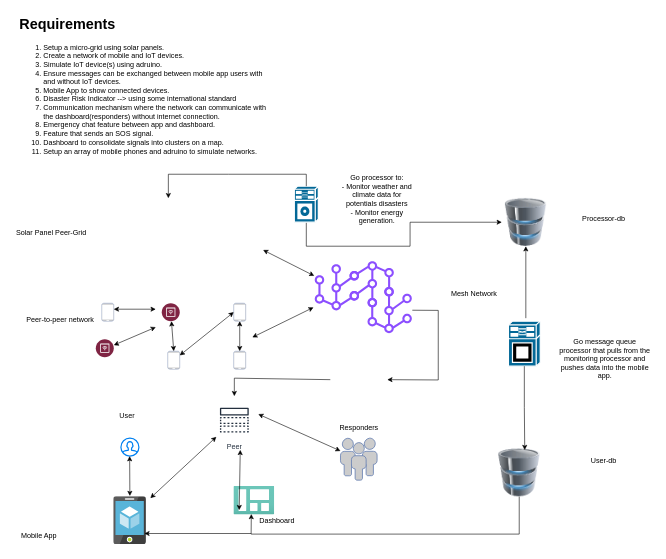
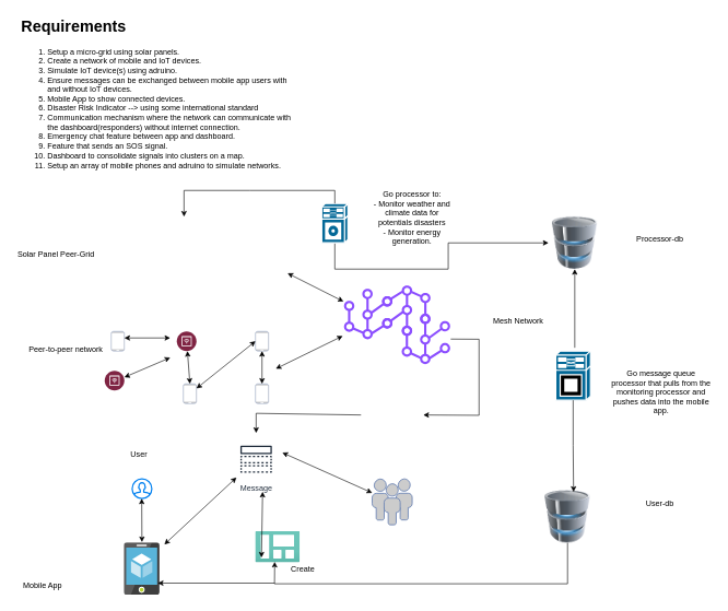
- <mxCell id="44" value="Responders" style="text;html=1;align=center;verticalAlign=middle;whiteSpace=wrap;rounded=0;" vertex="1" parent="1"><mxGeometry x="538" y="695" width="120" height="35" as="geometry" /></mxCell>
- <mxCell id="51" value="Peer" style="sketch=0;outlineConnect=0;fontColor=#232F3E;gradientColor=none;strokeColor=#232F3E;fillColor=#ffffff;dashed=0;verticalLabelPosition=bottom;verticalAlign=top;align=center;html=1;fontSize=12;fontStyle=0;aspect=fixed;shape=mxgraph.aws4.resourceIcon;resIcon=mxgraph.aws4.message;direction=south;" vertex="1" parent="1"><mxGeometry x="360" y="670" width="60" height="60" as="geometry" /></mxCell>
+ <mxCell id="51" value="Message" style="sketch=0;outlineConnect=0;fontColor=#232F3E;gradientColor=none;strokeColor=#232F3E;fillColor=#ffffff;dashed=0;verticalLabelPosition=bottom;verticalAlign=top;align=center;html=1;fontSize=12;fontStyle=0;aspect=fixed;shape=mxgraph.aws4.resourceIcon;resIcon=mxgraph.aws4.message;direction=south;" vertex="1" parent="1"><mxGeometry x="360" y="670" width="60" height="60" as="geometry" /></mxCell>
- <mxCell id="49" value="Dashboard" style="text;html=1;align=center;verticalAlign=middle;whiteSpace=wrap;rounded=0;" vertex="1" parent="1"><mxGeometry x="434" y="850" width="55" height="35" as="geometry" /></mxCell>
+ <mxCell id="49" value="Create" style="text;html=1;align=center;verticalAlign=middle;whiteSpace=wrap;rounded=0;" vertex="1" parent="1"><mxGeometry x="434" y="850" width="55" height="35" as="geometry" /></mxCell>
